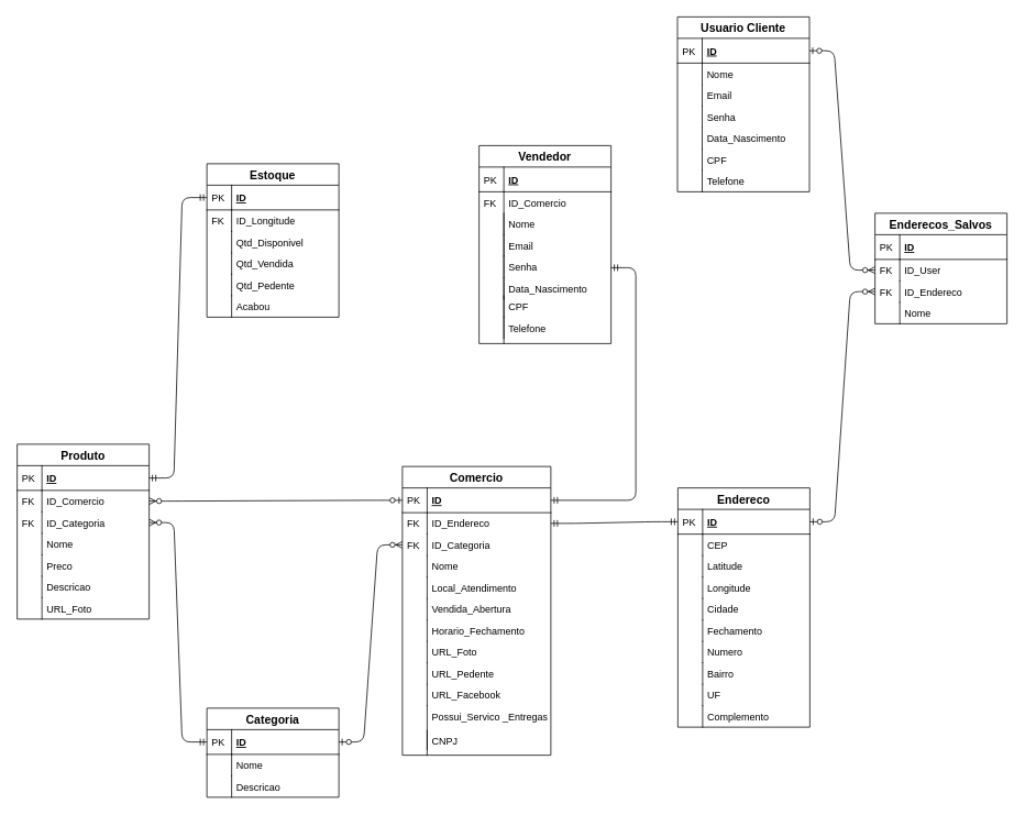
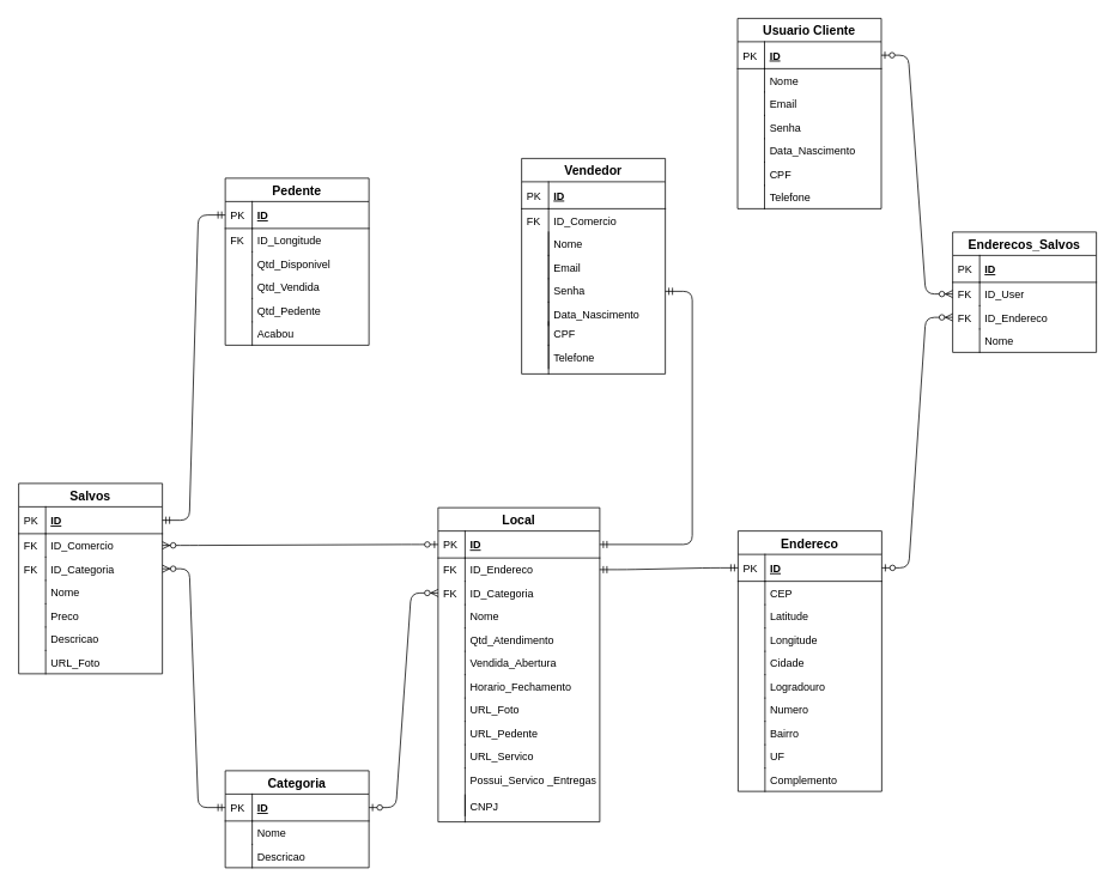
- <mxCell id="76" value="Estoque" style="swimlane;fontStyle=1;childLayout=stackLayout;horizontal=1;startSize=26;horizontalStack=0;resizeParent=1;resizeParentMax=0;resizeLast=0;collapsible=1;marginBottom=0;align=center;fontSize=14;" parent="1" vertex="1"><mxGeometry x="250" y="198" width="160" height="186" as="geometry"><mxRectangle x="1340" y="140" width="60" height="26" as="alternateBounds" /></mxGeometry></mxCell>
+ <mxCell id="76" value="Pedente" style="swimlane;fontStyle=1;childLayout=stackLayout;horizontal=1;startSize=26;horizontalStack=0;resizeParent=1;resizeParentMax=0;resizeLast=0;collapsible=1;marginBottom=0;align=center;fontSize=14;" parent="1" vertex="1"><mxGeometry x="250" y="198" width="160" height="186" as="geometry"><mxRectangle x="1340" y="140" width="60" height="26" as="alternateBounds" /></mxGeometry></mxCell>
- <mxCell id="61" value="Produto" style="swimlane;fontStyle=1;childLayout=stackLayout;horizontal=1;startSize=26;horizontalStack=0;resizeParent=1;resizeParentMax=0;resizeLast=0;collapsible=1;marginBottom=0;align=center;fontSize=14;" parent="1" vertex="1"><mxGeometry x="20" y="538" width="160" height="212" as="geometry"><mxRectangle x="1340" y="140" width="60" height="26" as="alternateBounds" /></mxGeometry></mxCell>
+ <mxCell id="61" value="Salvos" style="swimlane;fontStyle=1;childLayout=stackLayout;horizontal=1;startSize=26;horizontalStack=0;resizeParent=1;resizeParentMax=0;resizeLast=0;collapsible=1;marginBottom=0;align=center;fontSize=14;" parent="1" vertex="1"><mxGeometry x="20" y="538" width="160" height="212" as="geometry"><mxRectangle x="1340" y="140" width="60" height="26" as="alternateBounds" /></mxGeometry></mxCell>
- <mxCell id="38" value="Comercio" style="swimlane;fontStyle=1;childLayout=stackLayout;horizontal=1;startSize=26;horizontalStack=0;resizeParent=1;resizeParentMax=0;resizeLast=0;collapsible=1;marginBottom=0;align=center;fontSize=14;" parent="1" vertex="1"><mxGeometry x="487" y="565" width="180" height="350" as="geometry"><mxRectangle x="1340" y="140" width="60" height="26" as="alternateBounds" /></mxGeometry></mxCell>
+ <mxCell id="38" value="Local" style="swimlane;fontStyle=1;childLayout=stackLayout;horizontal=1;startSize=26;horizontalStack=0;resizeParent=1;resizeParentMax=0;resizeLast=0;collapsible=1;marginBottom=0;align=center;fontSize=14;" parent="1" vertex="1"><mxGeometry x="487" y="565" width="180" height="350" as="geometry"><mxRectangle x="1340" y="140" width="60" height="26" as="alternateBounds" /></mxGeometry></mxCell>
- <mxCell id="47" value="Local_Atendimento" style="shape=partialRectangle;top=0;left=0;right=0;bottom=0;align=left;verticalAlign=top;fillColor=none;spacingLeft=34;spacingRight=4;overflow=hidden;rotatable=0;points=[[0,0.5],[1,0.5]];portConstraint=eastwest;dropTarget=0;fontSize=12;" parent="38" vertex="1"><mxGeometry y="134" width="180" height="26" as="geometry" /></mxCell>
+ <mxCell id="47" value="Qtd_Atendimento" style="shape=partialRectangle;top=0;left=0;right=0;bottom=0;align=left;verticalAlign=top;fillColor=none;spacingLeft=34;spacingRight=4;overflow=hidden;rotatable=0;points=[[0,0.5],[1,0.5]];portConstraint=eastwest;dropTarget=0;fontSize=12;" parent="38" vertex="1"><mxGeometry y="134" width="180" height="26" as="geometry" /></mxCell>
- <mxCell id="108" value="Fechamento" style="shape=partialRectangle;top=0;left=0;right=0;bottom=0;align=left;verticalAlign=top;fillColor=none;spacingLeft=34;spacingRight=4;overflow=hidden;rotatable=0;points=[[0,0.5],[1,0.5]];portConstraint=eastwest;dropTarget=0;fontSize=12;" parent="97" vertex="1"><mxGeometry y="160" width="160" height="26" as="geometry" /></mxCell>
+ <mxCell id="108" value="Logradouro" style="shape=partialRectangle;top=0;left=0;right=0;bottom=0;align=left;verticalAlign=top;fillColor=none;spacingLeft=34;spacingRight=4;overflow=hidden;rotatable=0;points=[[0,0.5],[1,0.5]];portConstraint=eastwest;dropTarget=0;fontSize=12;" parent="97" vertex="1"><mxGeometry y="160" width="160" height="26" as="geometry" /></mxCell>
- <mxCell id="57" value="URL_Facebook" style="shape=partialRectangle;top=0;left=0;right=0;bottom=0;align=left;verticalAlign=top;fillColor=none;spacingLeft=34;spacingRight=4;overflow=hidden;rotatable=0;points=[[0,0.5],[1,0.5]];portConstraint=eastwest;dropTarget=0;fontSize=12;" parent="38" vertex="1"><mxGeometry y="264" width="180" height="26" as="geometry" /></mxCell>
+ <mxCell id="57" value="URL_Servico" style="shape=partialRectangle;top=0;left=0;right=0;bottom=0;align=left;verticalAlign=top;fillColor=none;spacingLeft=34;spacingRight=4;overflow=hidden;rotatable=0;points=[[0,0.5],[1,0.5]];portConstraint=eastwest;dropTarget=0;fontSize=12;" parent="38" vertex="1"><mxGeometry y="264" width="180" height="26" as="geometry" /></mxCell>
